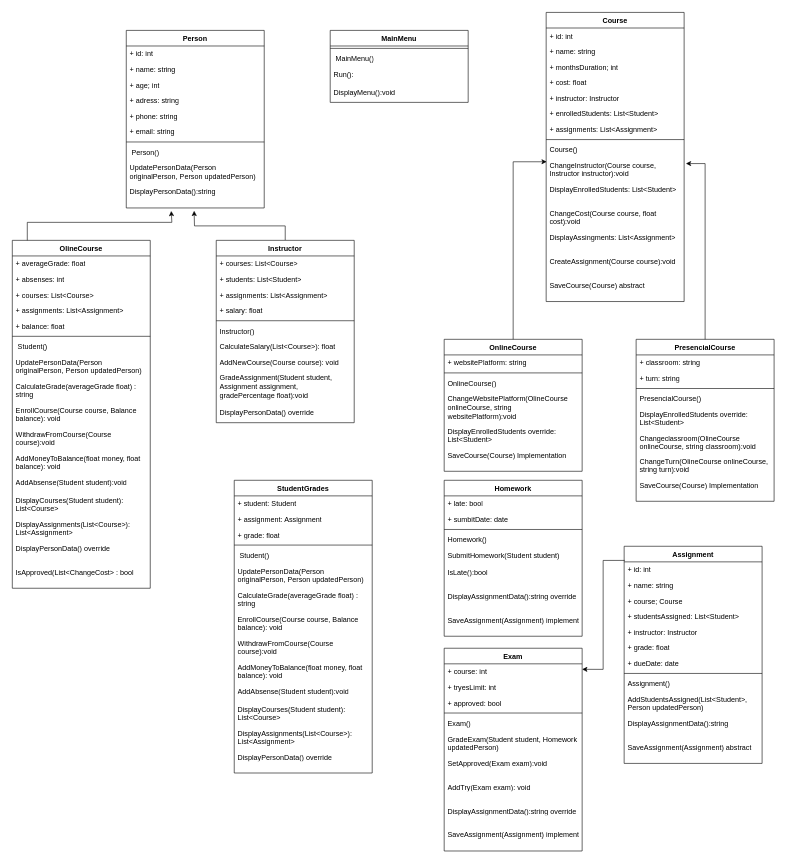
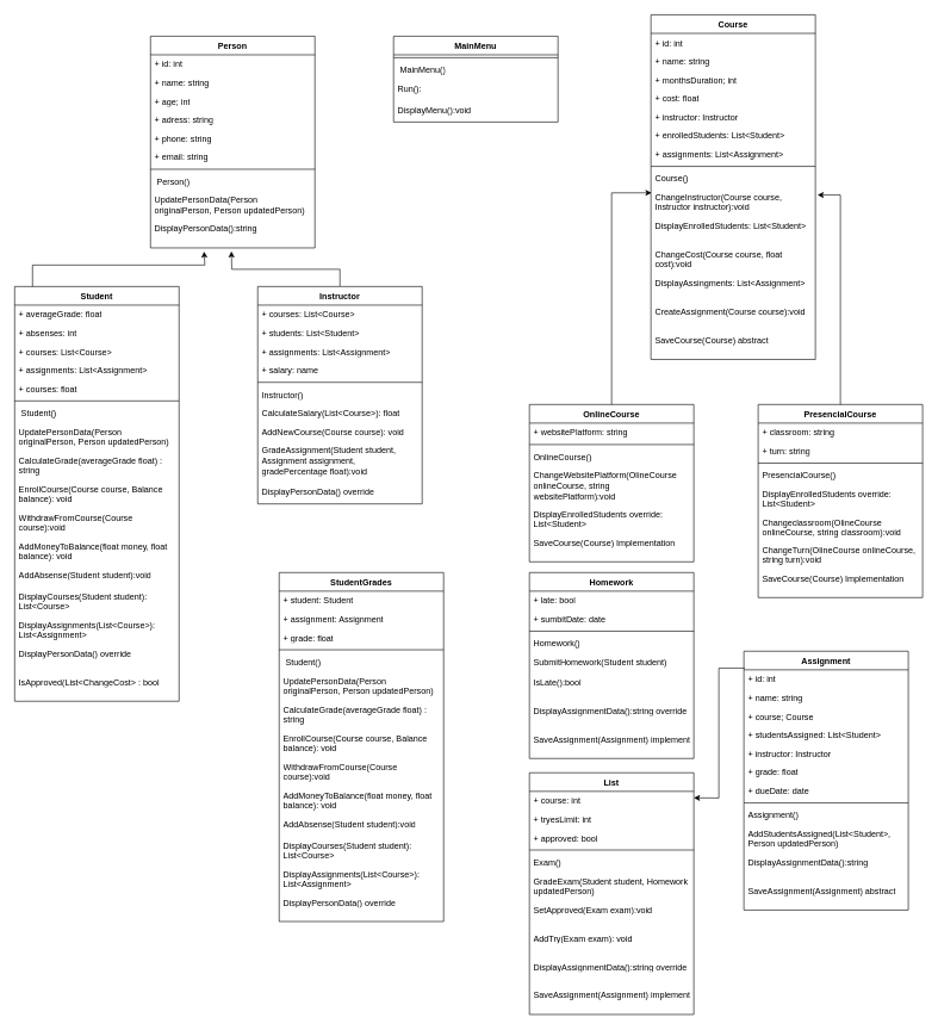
- <mxCell id="13" value="OlineCourse" style="swimlane;fontStyle=1;align=center;verticalAlign=top;childLayout=stackLayout;horizontal=1;startSize=26;horizontalStack=0;resizeParent=1;resizeParentMax=0;resizeLast=0;collapsible=1;marginBottom=0;whiteSpace=wrap;html=1;" parent="1" vertex="1"><mxGeometry x="20" y="400" width="230" height="580" as="geometry" /></mxCell>
+ <mxCell id="13" value="Student" style="swimlane;fontStyle=1;align=center;verticalAlign=top;childLayout=stackLayout;horizontal=1;startSize=26;horizontalStack=0;resizeParent=1;resizeParentMax=0;resizeLast=0;collapsible=1;marginBottom=0;whiteSpace=wrap;html=1;" parent="1" vertex="1"><mxGeometry x="20" y="400" width="230" height="580" as="geometry" /></mxCell>
- <mxCell id="36" value="+ salary: float" style="text;strokeColor=none;fillColor=none;align=left;verticalAlign=top;spacingLeft=4;spacingRight=4;overflow=hidden;rotatable=0;points=[[0,0.5],[1,0.5]];portConstraint=eastwest;whiteSpace=wrap;html=1;" parent="32" vertex="1"><mxGeometry y="104" width="230" height="26" as="geometry" /></mxCell>
+ <mxCell id="36" value="+ salary: name" style="text;strokeColor=none;fillColor=none;align=left;verticalAlign=top;spacingLeft=4;spacingRight=4;overflow=hidden;rotatable=0;points=[[0,0.5],[1,0.5]];portConstraint=eastwest;whiteSpace=wrap;html=1;" parent="32" vertex="1"><mxGeometry y="104" width="230" height="26" as="geometry" /></mxCell>
- <mxCell id="18" value="+ balance: float" style="text;strokeColor=none;fillColor=none;align=left;verticalAlign=top;spacingLeft=4;spacingRight=4;overflow=hidden;rotatable=0;points=[[0,0.5],[1,0.5]];portConstraint=eastwest;whiteSpace=wrap;html=1;" parent="13" vertex="1"><mxGeometry y="130" width="230" height="26" as="geometry" /></mxCell>
+ <mxCell id="18" value="+ courses: float" style="text;strokeColor=none;fillColor=none;align=left;verticalAlign=top;spacingLeft=4;spacingRight=4;overflow=hidden;rotatable=0;points=[[0,0.5],[1,0.5]];portConstraint=eastwest;whiteSpace=wrap;html=1;" parent="13" vertex="1"><mxGeometry y="130" width="230" height="26" as="geometry" /></mxCell>
- <mxCell id="115" value="Exam" style="swimlane;fontStyle=1;align=center;verticalAlign=top;childLayout=stackLayout;horizontal=1;startSize=26;horizontalStack=0;resizeParent=1;resizeParentMax=0;resizeLast=0;collapsible=1;marginBottom=0;whiteSpace=wrap;html=1;" parent="1" vertex="1"><mxGeometry x="740" y="1080" width="230" height="338" as="geometry" /></mxCell>
+ <mxCell id="115" value="List" style="swimlane;fontStyle=1;align=center;verticalAlign=top;childLayout=stackLayout;horizontal=1;startSize=26;horizontalStack=0;resizeParent=1;resizeParentMax=0;resizeLast=0;collapsible=1;marginBottom=0;whiteSpace=wrap;html=1;" parent="1" vertex="1"><mxGeometry x="740" y="1080" width="230" height="338" as="geometry" /></mxCell>
